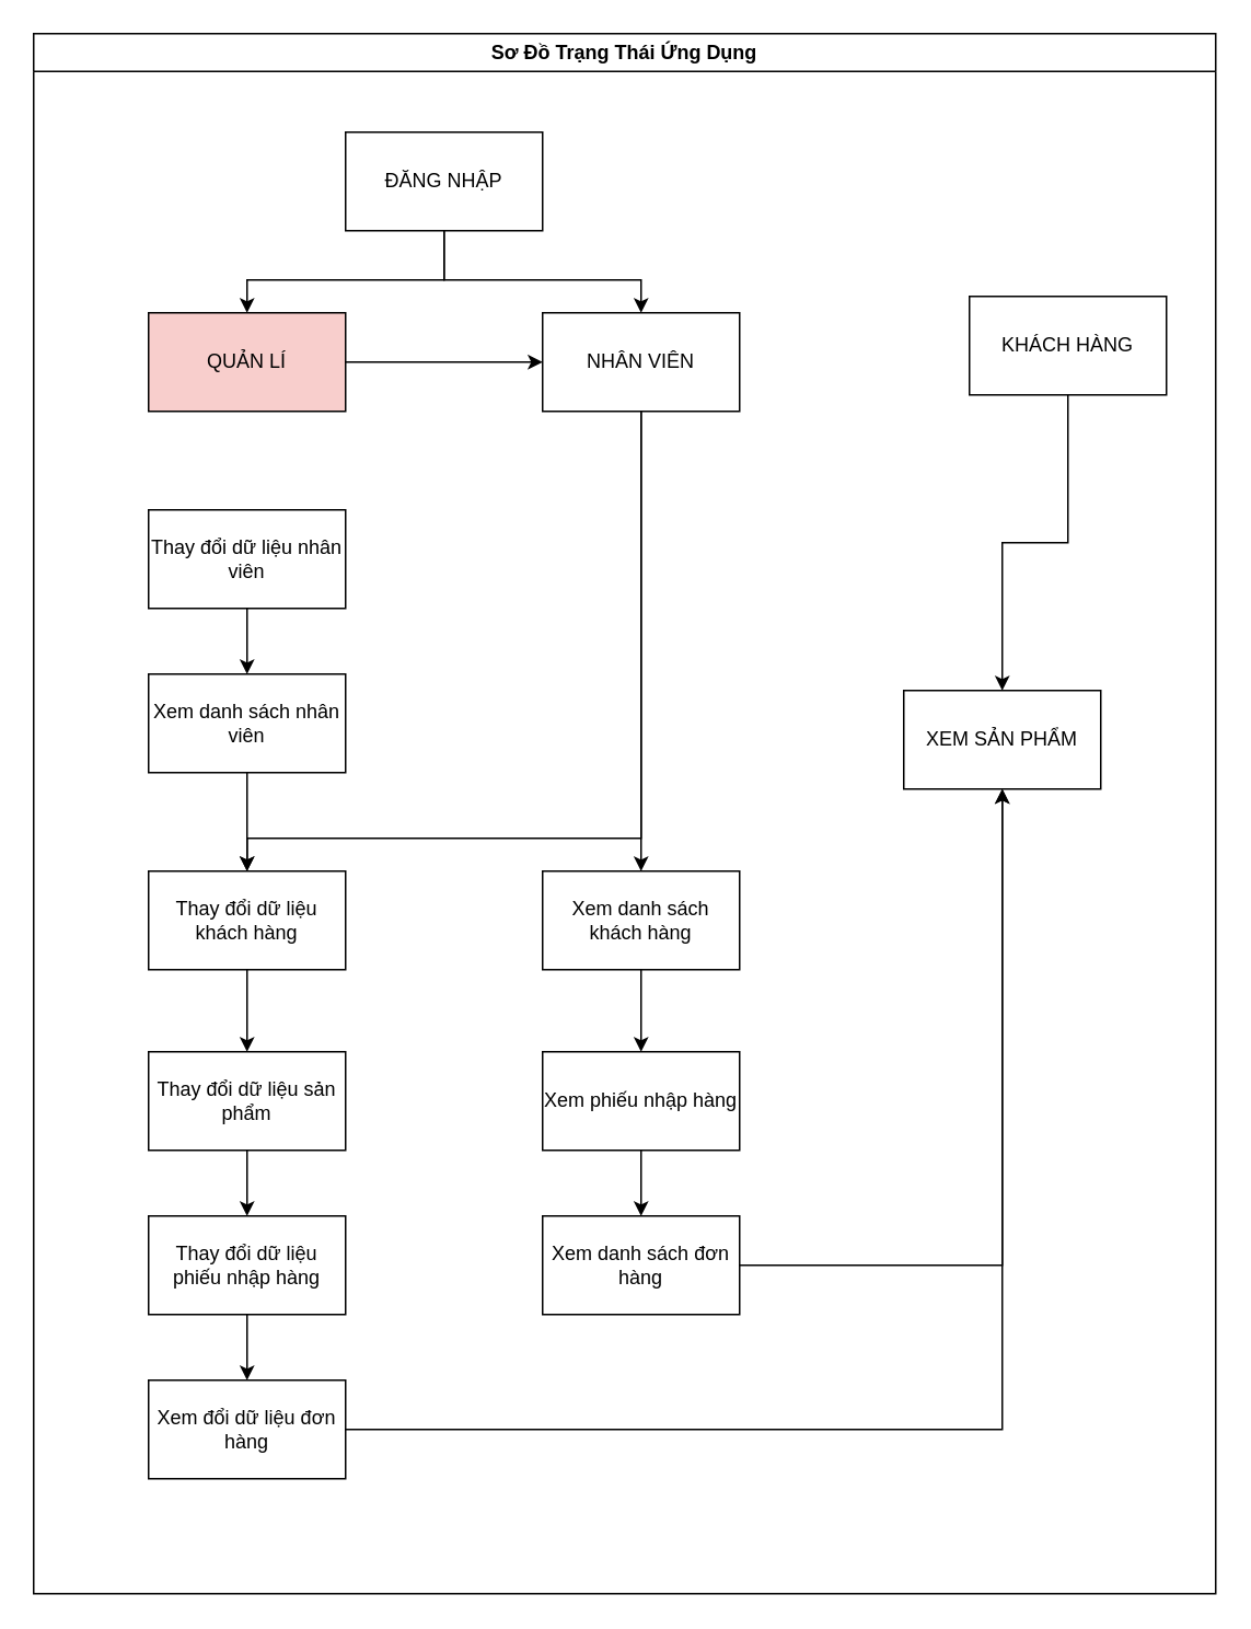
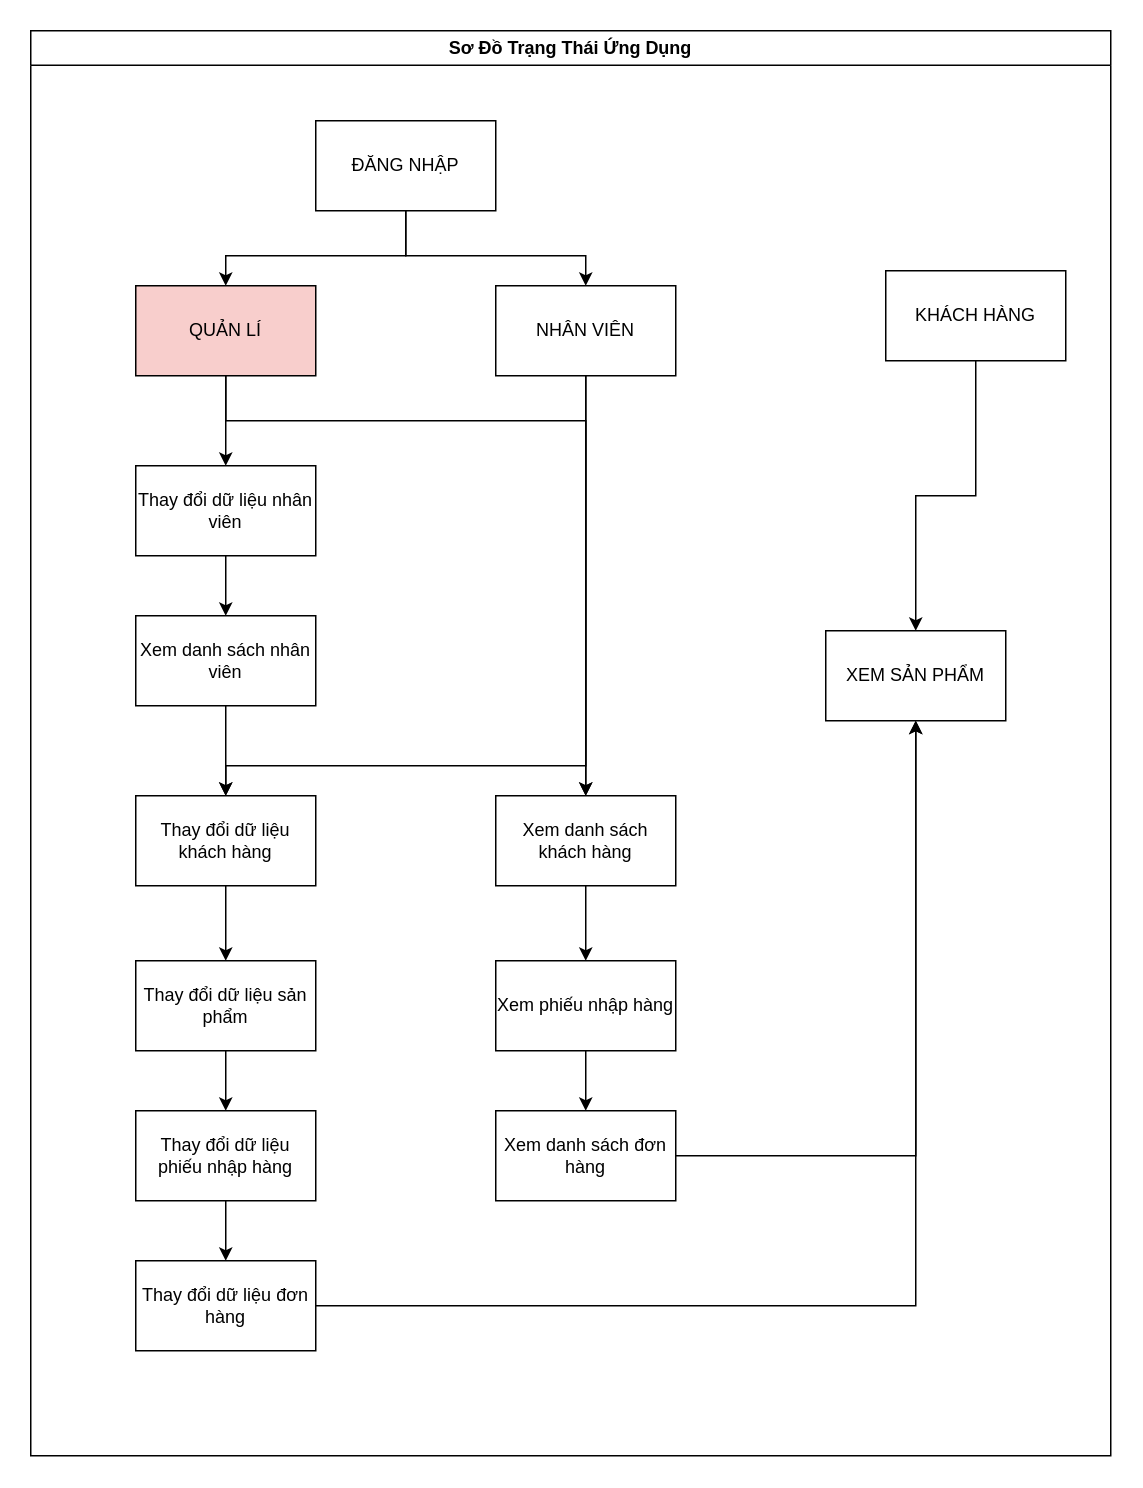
- <mxCell id="15" value="" style="edgeStyle=orthogonalEdgeStyle;rounded=0;orthogonalLoop=1;jettySize=auto;html=1;" edge="1" parent="2" source="16" target="18"><mxGeometry relative="1" as="geometry" /></mxCell>
+ <mxCell id="15" value="" style="edgeStyle=orthogonalEdgeStyle;rounded=0;orthogonalLoop=1;jettySize=auto;html=1;" edge="1" parent="2" source="16" target="7"><mxGeometry relative="1" as="geometry" /></mxCell>
+ <mxCell id="22" value="" style="endArrow=classic;html=1;rounded=0;exitX=0.5;exitY=1;exitDx=0;exitDy=0;entryX=0.5;entryY=0;entryDx=0;entryDy=0;" edge="1" parent="2" source="16" target="20"><mxGeometry width="50" height="50" relative="1" as="geometry"><mxPoint x="430" y="380" as="sourcePoint" /><mxPoint x="480" y="330" as="targetPoint" /><Array as="points"><mxPoint x="130" y="260" /><mxPoint x="370" y="260" /></Array></mxGeometry></mxCell>
- <mxCell id="14" value="Xem đổi dữ liệu đơn hàng" style="rounded=0;whiteSpace=wrap;html=1;" vertex="1" parent="2"><mxGeometry x="70" y="820" width="120" height="60" as="geometry" /></mxCell>
+ <mxCell id="14" value="Thay đổi dữ liệu đơn hàng" style="rounded=0;whiteSpace=wrap;html=1;" vertex="1" parent="2"><mxGeometry x="70" y="820" width="120" height="60" as="geometry" /></mxCell>
